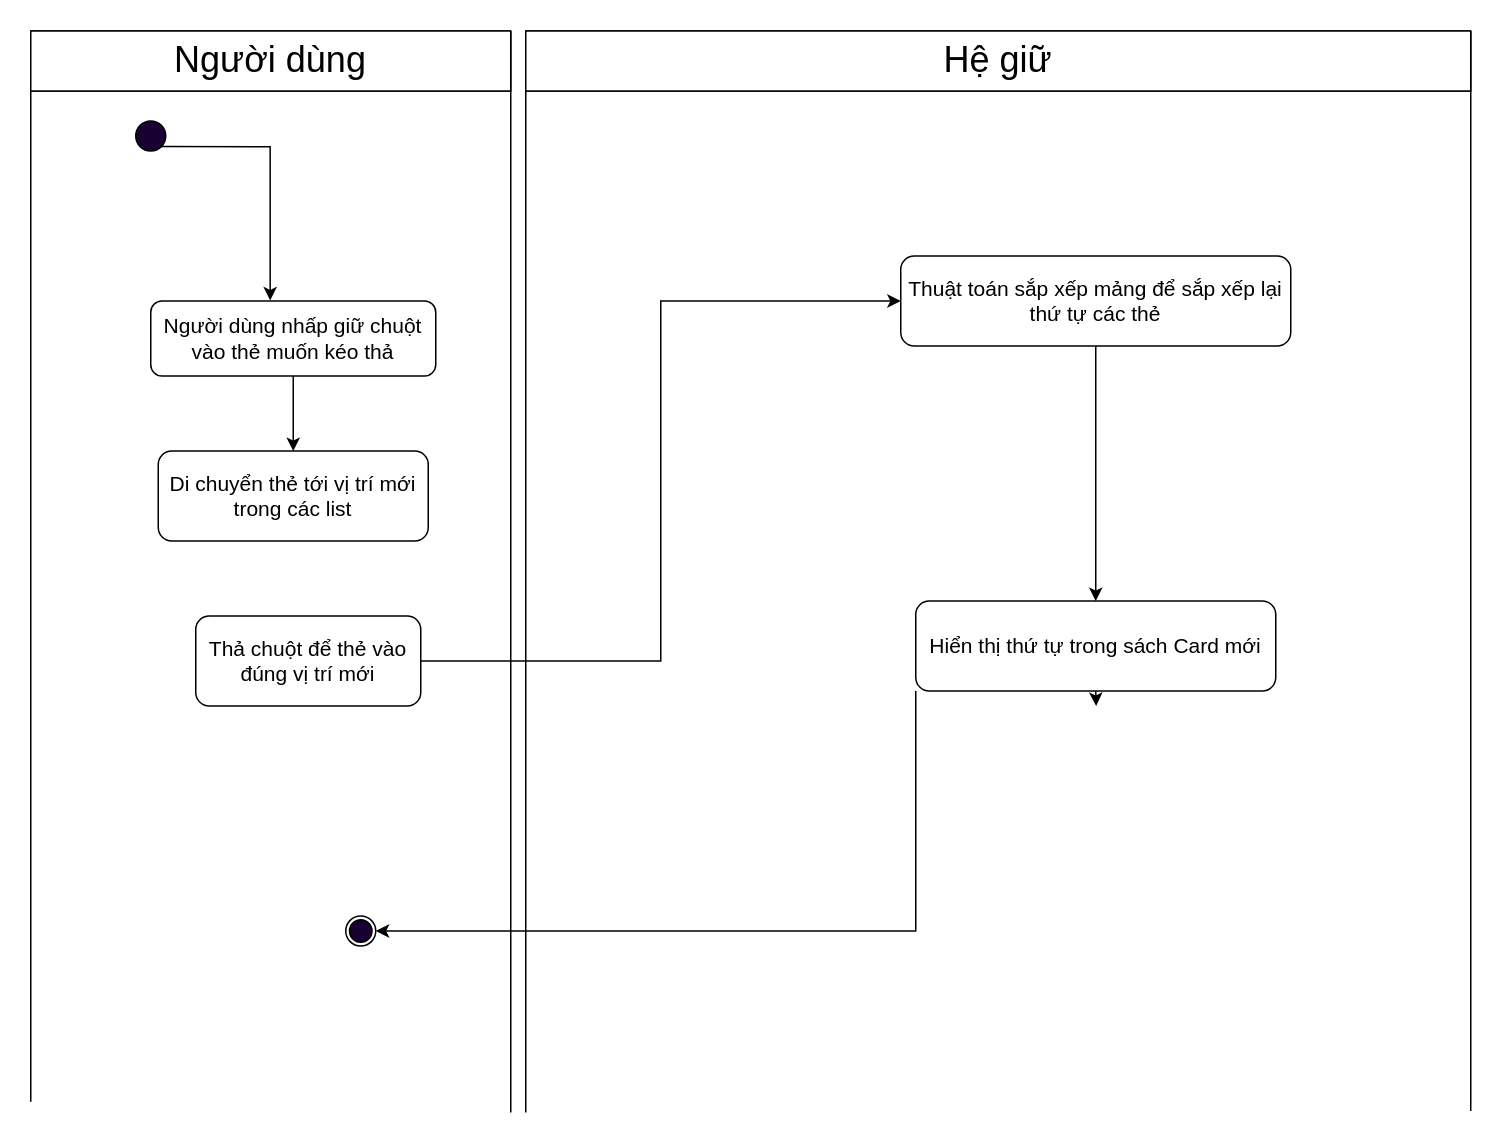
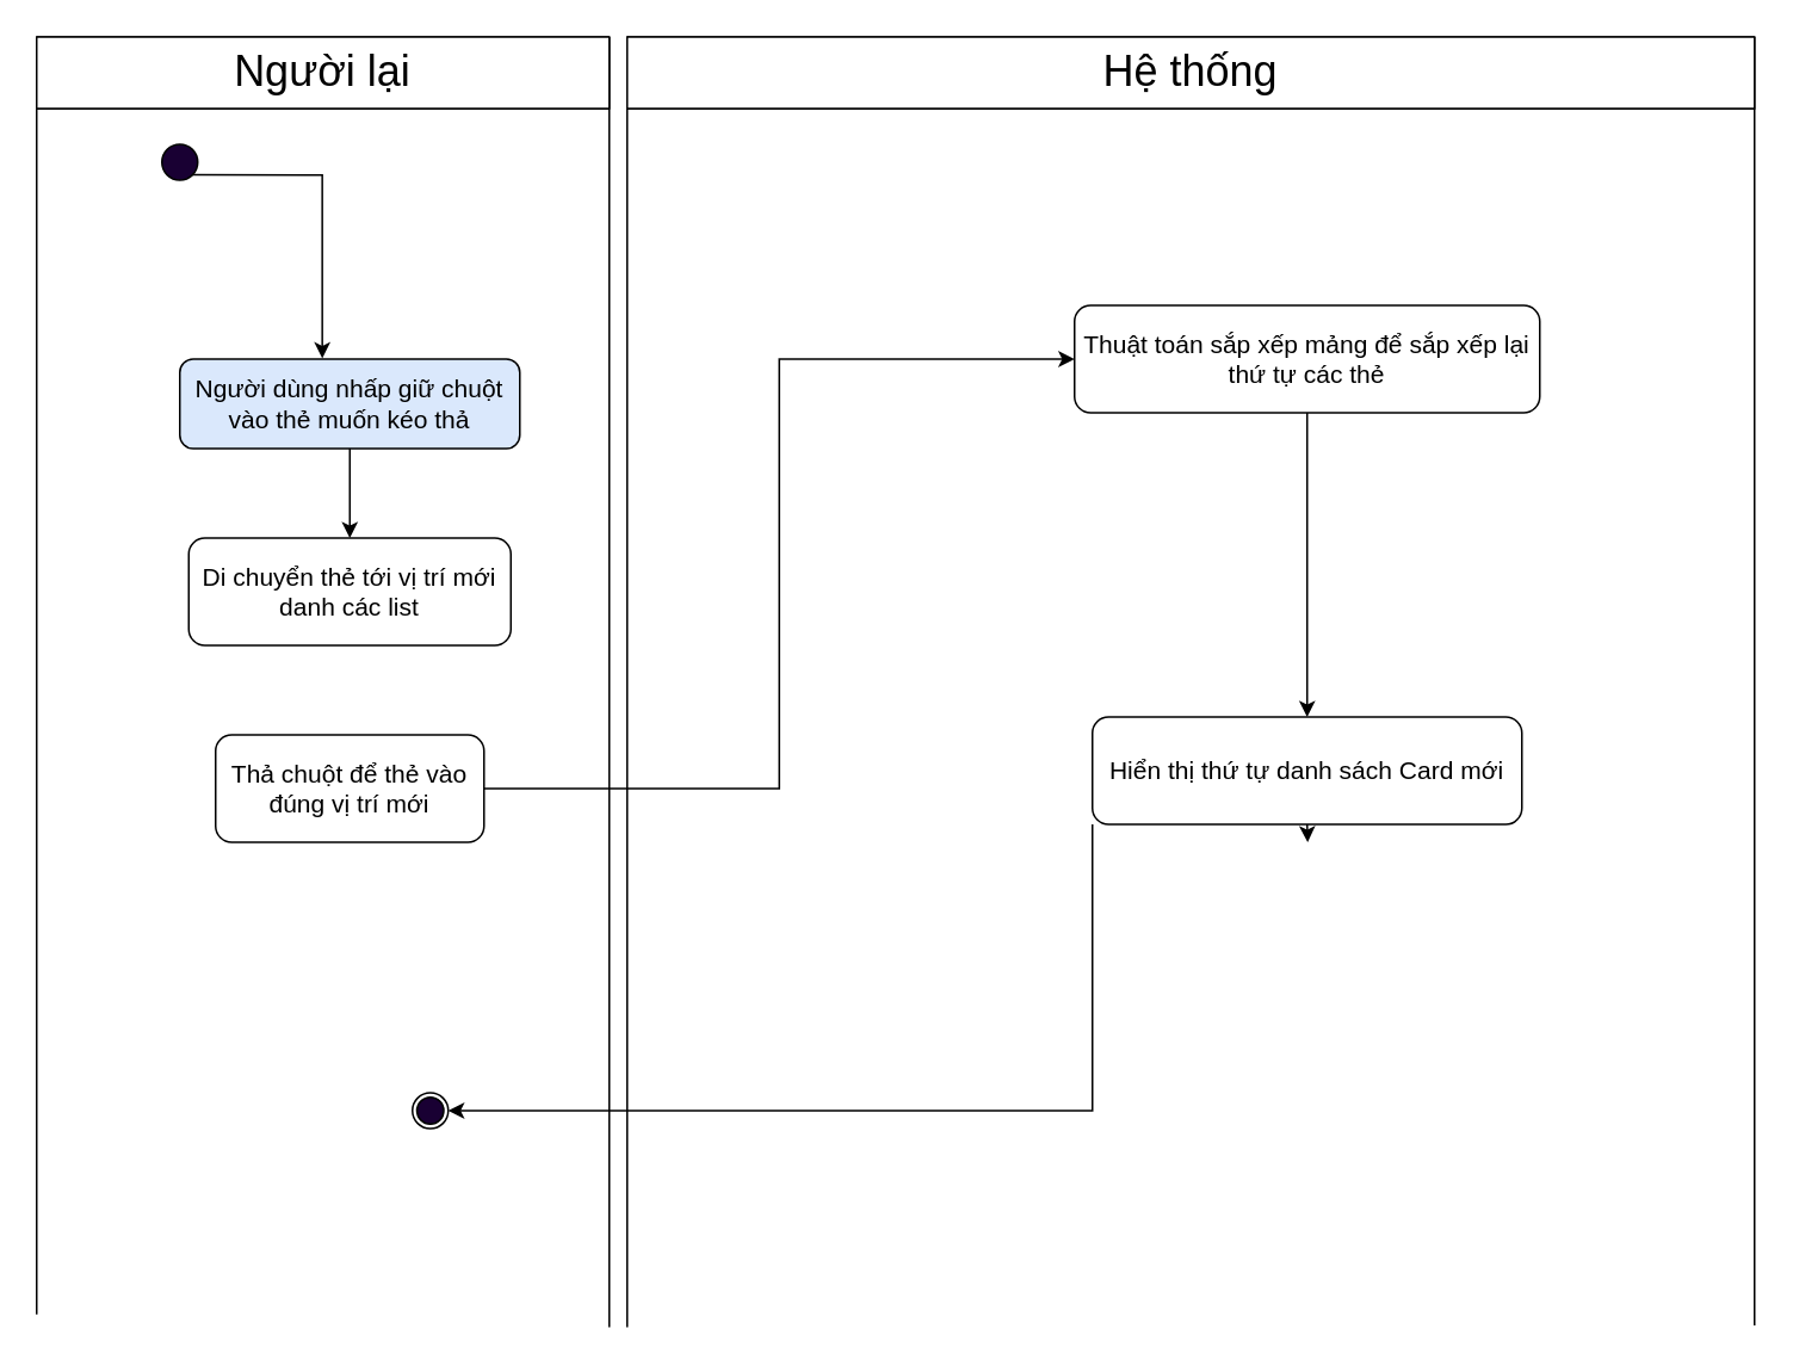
- <mxCell id="13" value="&lt;font style=&quot;font-size: 24px;&quot;&gt;Người dùng&lt;/font&gt;" style="rounded=0;whiteSpace=wrap;html=1;" vertex="1" parent="1"><mxGeometry x="20" y="20" width="320" height="40" as="geometry" /></mxCell>
+ <mxCell id="13" value="&lt;font style=&quot;font-size: 24px;&quot;&gt;Người lại&lt;/font&gt;" style="rounded=0;whiteSpace=wrap;html=1;" vertex="1" parent="1"><mxGeometry x="20" y="20" width="320" height="40" as="geometry" /></mxCell>
- <mxCell id="12" value="&lt;font style=&quot;font-size: 24px;&quot;&gt;Hệ giữ&lt;/font&gt;" style="rounded=0;whiteSpace=wrap;html=1;" vertex="1" parent="1"><mxGeometry x="350" y="20" width="630" height="40" as="geometry" /></mxCell>
+ <mxCell id="12" value="&lt;font style=&quot;font-size: 24px;&quot;&gt;Hệ thống&lt;/font&gt;" style="rounded=0;whiteSpace=wrap;html=1;" vertex="1" parent="1"><mxGeometry x="350" y="20" width="630" height="40" as="geometry" /></mxCell>
- <mxCell id="11" value="&lt;font style=&quot;font-size: 14px;&quot;&gt;Người dùng nhấp giữ chuột vào thẻ muốn kéo thả&lt;/font&gt;" style="rounded=1;whiteSpace=wrap;html=1;" vertex="1" parent="1"><mxGeometry x="100" y="200" width="190" height="50" as="geometry" /></mxCell>
+ <mxCell id="11" value="&lt;font style=&quot;font-size: 14px;&quot;&gt;Người dùng nhấp giữ chuột vào thẻ muốn kéo thả&lt;/font&gt;" style="rounded=1;whiteSpace=wrap;html=1;fillColor=#dae8fc;" vertex="1" parent="1"><mxGeometry x="100" y="200" width="190" height="50" as="geometry" /></mxCell>
- <mxCell id="16" value="&lt;font style=&quot;font-size: 14px;&quot;&gt;Di chuyển thẻ tới vị trí mới trong các list&lt;/font&gt;" style="rounded=1;whiteSpace=wrap;html=1;" vertex="1" parent="1"><mxGeometry x="105" y="300" width="180" height="60" as="geometry" /></mxCell>
+ <mxCell id="16" value="&lt;font style=&quot;font-size: 14px;&quot;&gt;Di chuyển thẻ tới vị trí mới danh các list&lt;/font&gt;" style="rounded=1;whiteSpace=wrap;html=1;" vertex="1" parent="1"><mxGeometry x="105" y="300" width="180" height="60" as="geometry" /></mxCell>
- <mxCell id="23" value="&lt;font style=&quot;font-size: 14px;&quot;&gt;Hiển thị thứ tự trong sách Card mới&lt;/font&gt;" style="rounded=1;whiteSpace=wrap;html=1;" vertex="1" parent="1"><mxGeometry x="610" y="400" width="240" height="60" as="geometry" /></mxCell>
+ <mxCell id="23" value="&lt;font style=&quot;font-size: 14px;&quot;&gt;Hiển thị thứ tự danh sách Card mới&lt;/font&gt;" style="rounded=1;whiteSpace=wrap;html=1;" vertex="1" parent="1"><mxGeometry x="610" y="400" width="240" height="60" as="geometry" /></mxCell>
- <mxCell id="20" value="&lt;font style=&quot;font-size: 14px;&quot;&gt;Thả chuột để thẻ vào đúng vị trí mới&lt;/font&gt;" style="rounded=1;whiteSpace=wrap;html=1;" vertex="1" parent="1"><mxGeometry x="130" y="410" width="150" height="60" as="geometry" /></mxCell>
+ <mxCell id="20" value="&lt;font style=&quot;font-size: 14px;&quot;&gt;Thả chuột để thẻ vào đúng vị trí mới&lt;/font&gt;" style="rounded=1;whiteSpace=wrap;html=1;" vertex="1" parent="1"><mxGeometry x="120" y="410" width="150" height="60" as="geometry" /></mxCell>
